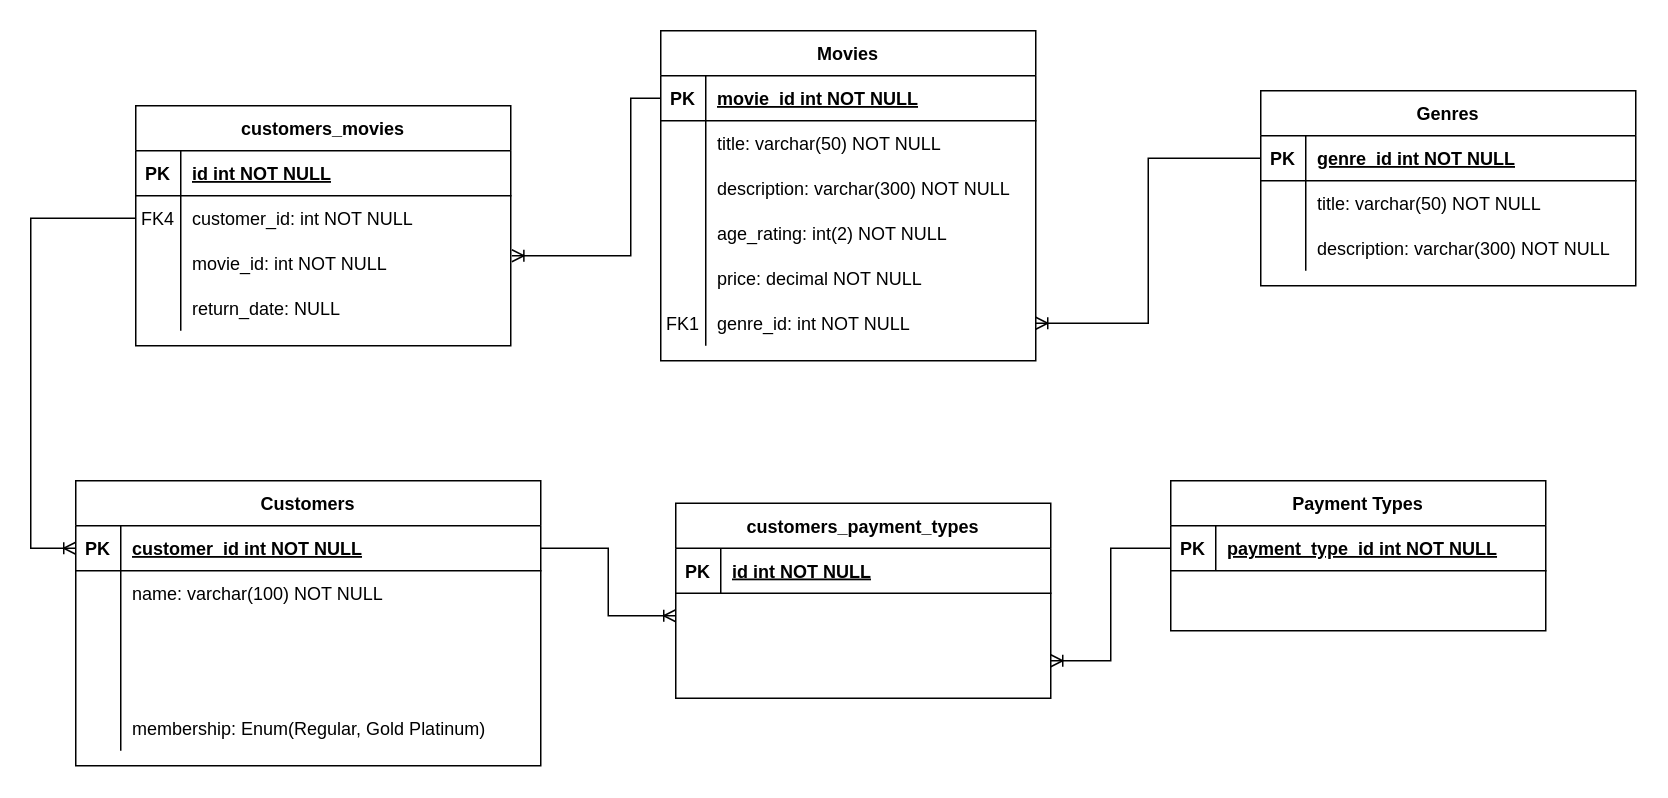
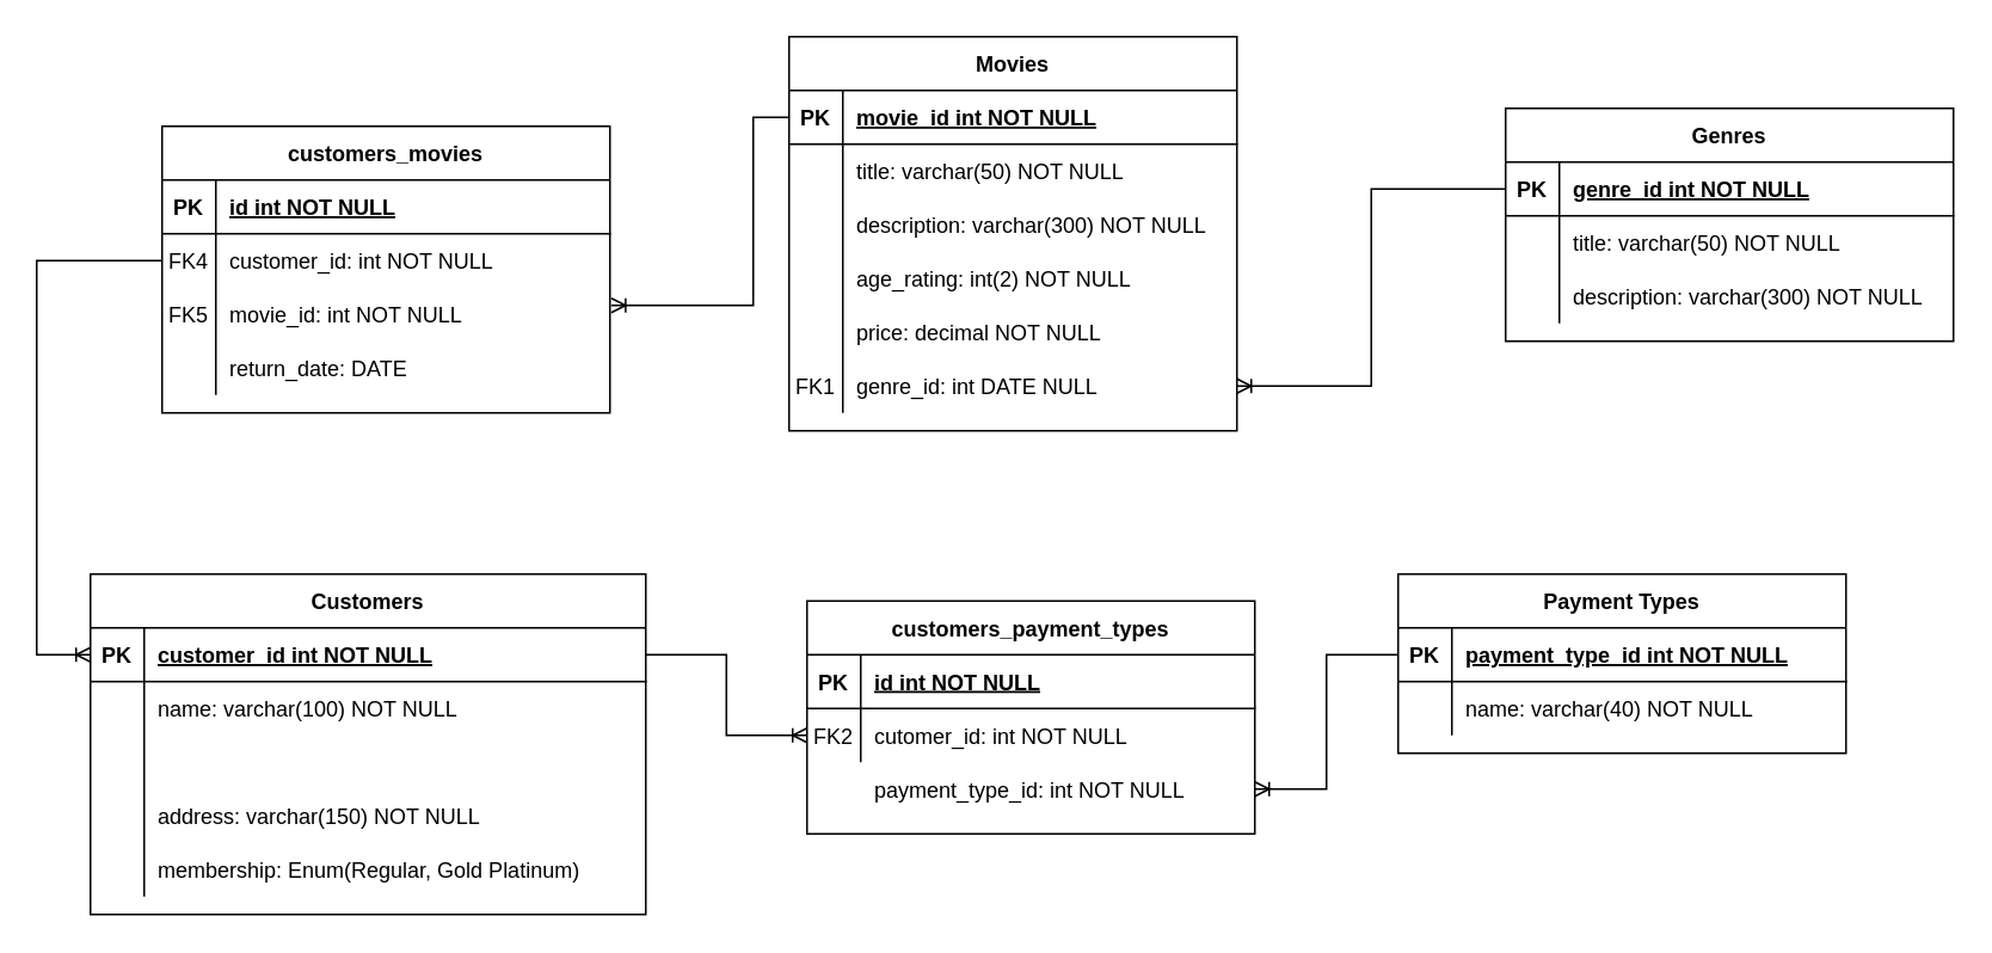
+ <mxCell id="73" value="FK5" style="shape=partialRectangle;overflow=hidden;connectable=0;fillColor=none;top=0;left=0;bottom=0;right=0;" parent="72" vertex="1"><mxGeometry width="30" height="30" as="geometry"><mxRectangle width="30" height="30" as="alternateBounds" /></mxGeometry></mxCell>
- <mxCell id="77" value="return_date: NULL" style="shape=partialRectangle;overflow=hidden;connectable=0;fillColor=none;top=0;left=0;bottom=0;right=0;align=left;spacingLeft=6;" parent="75" vertex="1"><mxGeometry x="30" width="220" height="30" as="geometry"><mxRectangle width="220" height="30" as="alternateBounds" /></mxGeometry></mxCell>
+ <mxCell id="77" value="return_date: DATE" style="shape=partialRectangle;overflow=hidden;connectable=0;fillColor=none;top=0;left=0;bottom=0;right=0;align=left;spacingLeft=6;" parent="75" vertex="1"><mxGeometry x="30" width="220" height="30" as="geometry"><mxRectangle width="220" height="30" as="alternateBounds" /></mxGeometry></mxCell>
- <mxCell id="20" value="genre_id: int NOT NULL" style="shape=partialRectangle;overflow=hidden;connectable=0;fillColor=none;top=0;left=0;bottom=0;right=0;align=left;spacingLeft=6;" parent="18" vertex="1"><mxGeometry x="30" width="220" height="30" as="geometry"><mxRectangle width="220" height="30" as="alternateBounds" /></mxGeometry></mxCell>
+ <mxCell id="20" value="genre_id: int DATE NULL" style="shape=partialRectangle;overflow=hidden;connectable=0;fillColor=none;top=0;left=0;bottom=0;right=0;align=left;spacingLeft=6;" parent="18" vertex="1"><mxGeometry x="30" width="220" height="30" as="geometry"><mxRectangle width="220" height="30" as="alternateBounds" /></mxGeometry></mxCell>
+ <mxCell id="53" value="name: varchar(40) NOT NULL" style="shape=partialRectangle;overflow=hidden;connectable=0;fillColor=none;top=0;left=0;bottom=0;right=0;align=left;spacingLeft=6;" parent="51" vertex="1"><mxGeometry x="30" width="220" height="30" as="geometry"><mxRectangle width="220" height="30" as="alternateBounds" /></mxGeometry></mxCell>
+ <mxCell id="59" value="FK2" style="shape=partialRectangle;overflow=hidden;connectable=0;fillColor=none;top=0;left=0;bottom=0;right=0;" parent="58" vertex="1"><mxGeometry width="30" height="30" as="geometry"><mxRectangle width="30" height="30" as="alternateBounds" /></mxGeometry></mxCell>
+ <mxCell id="60" value="cutomer_id: int NOT NULL" style="shape=partialRectangle;overflow=hidden;connectable=0;fillColor=none;top=0;left=0;bottom=0;right=0;align=left;spacingLeft=6;" parent="58" vertex="1"><mxGeometry x="30" width="220" height="30" as="geometry"><mxRectangle width="220" height="30" as="alternateBounds" /></mxGeometry></mxCell>
+ <mxCell id="62" value="payment_type_id: int NOT NULL" style="shape=partialRectangle;overflow=hidden;connectable=0;fillColor=none;top=0;left=0;bottom=0;right=0;align=left;spacingLeft=6;" parent="61" vertex="1"><mxGeometry x="30" width="220" height="30" as="geometry"><mxRectangle width="220" height="30" as="alternateBounds" /></mxGeometry></mxCell>
+ <mxCell id="43" value="address: varchar(150) NOT NULL" style="shape=partialRectangle;overflow=hidden;connectable=0;fillColor=none;top=0;left=0;bottom=0;right=0;align=left;spacingLeft=6;" parent="41" vertex="1"><mxGeometry x="30" width="280" height="30" as="geometry"><mxRectangle width="280" height="30" as="alternateBounds" /></mxGeometry></mxCell>
